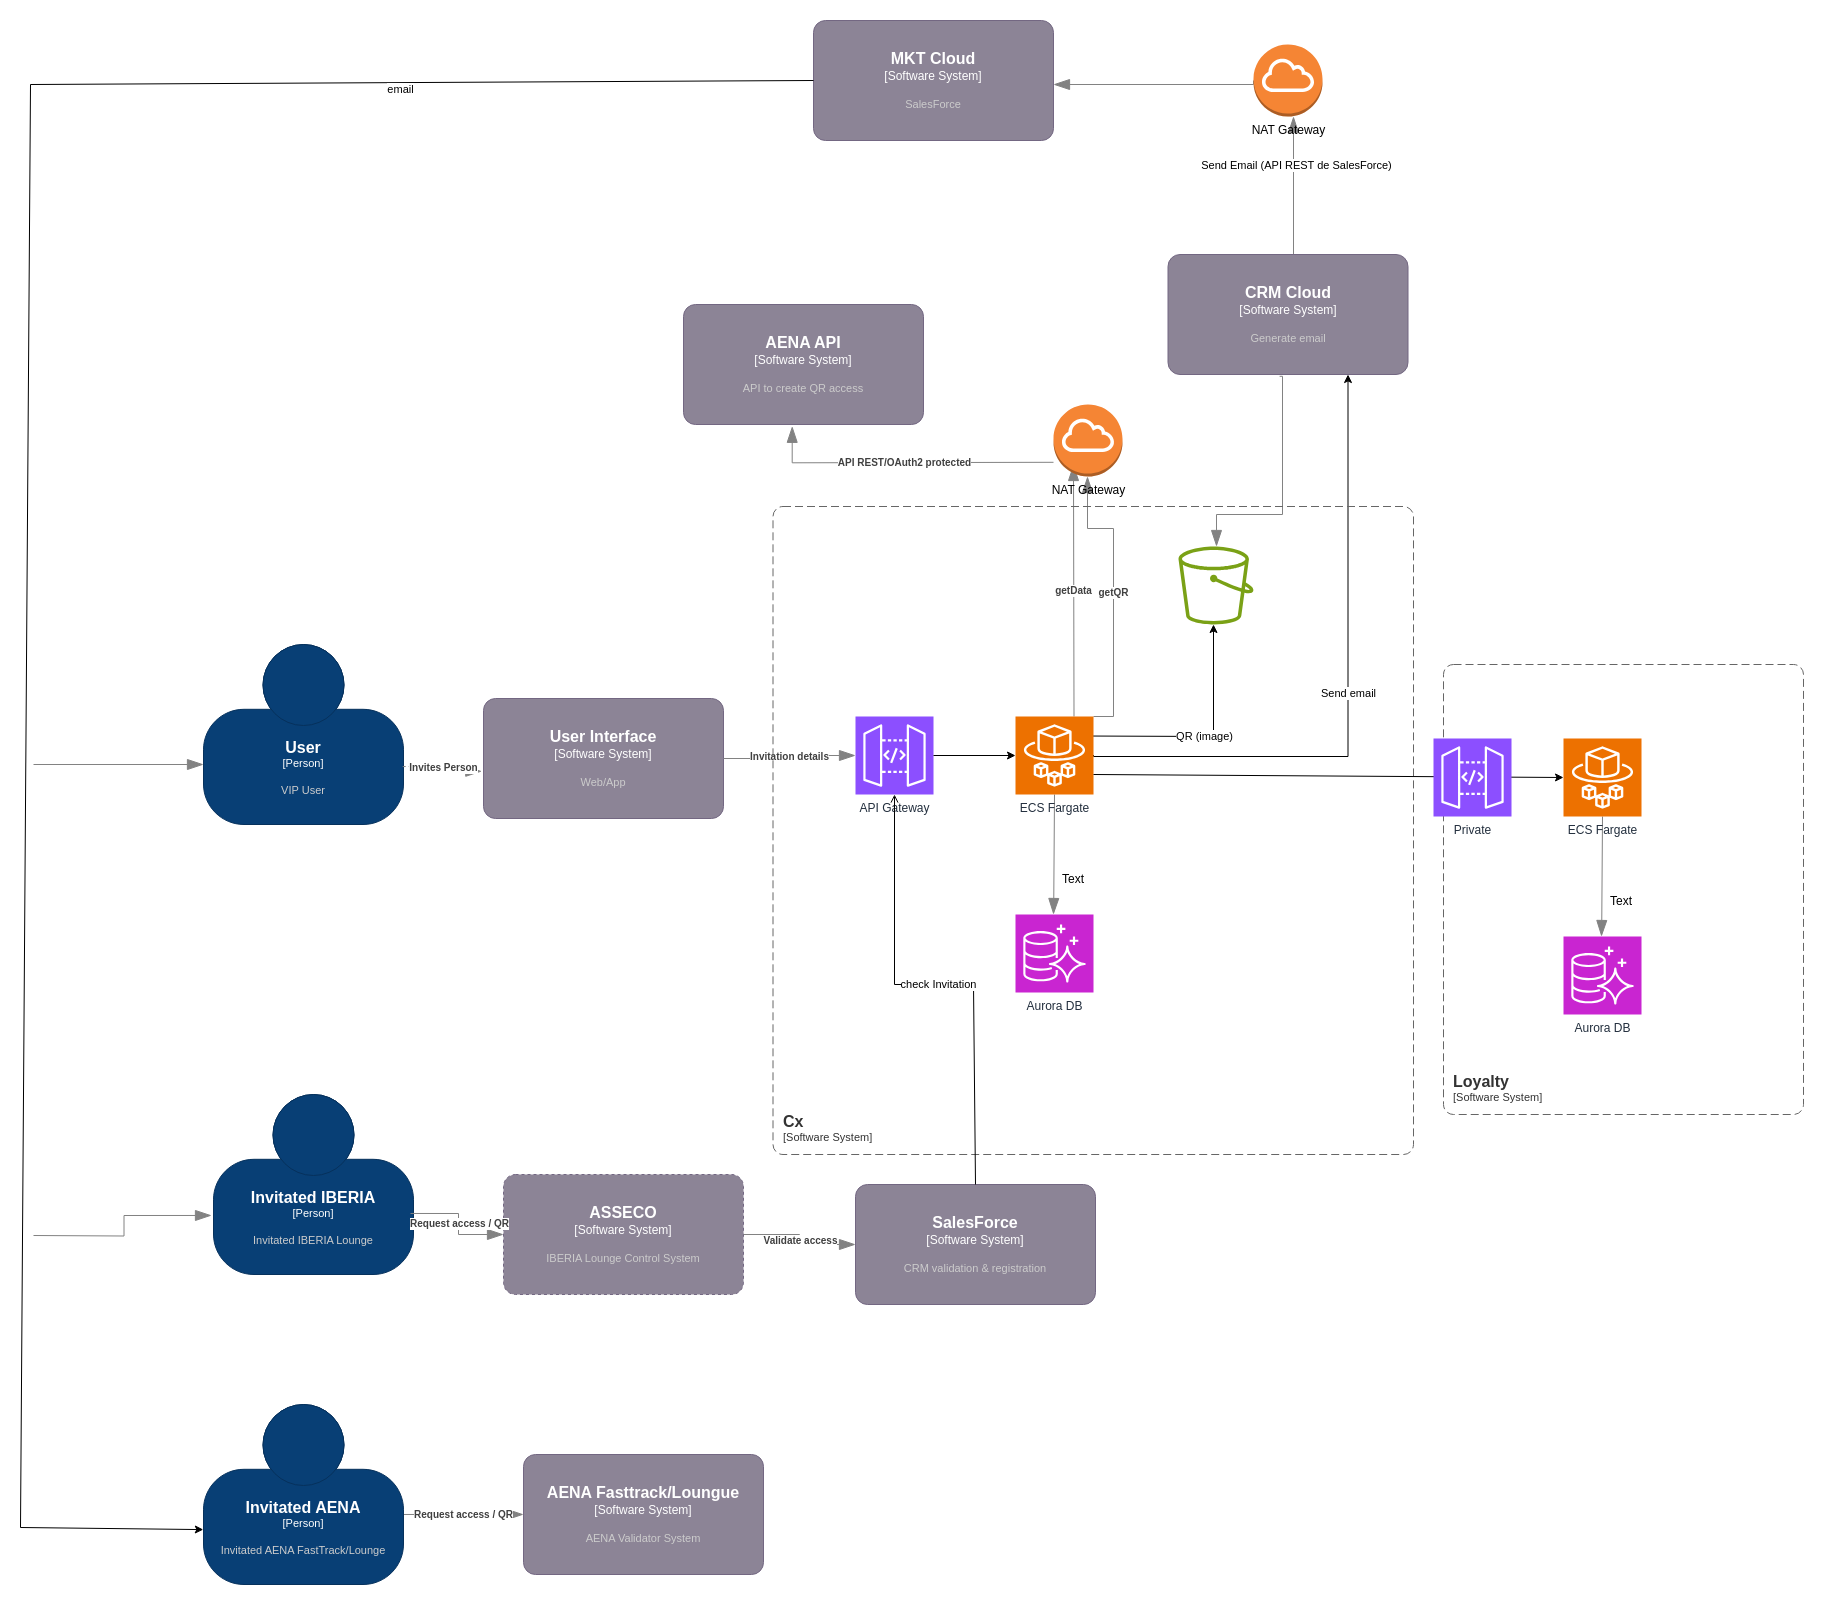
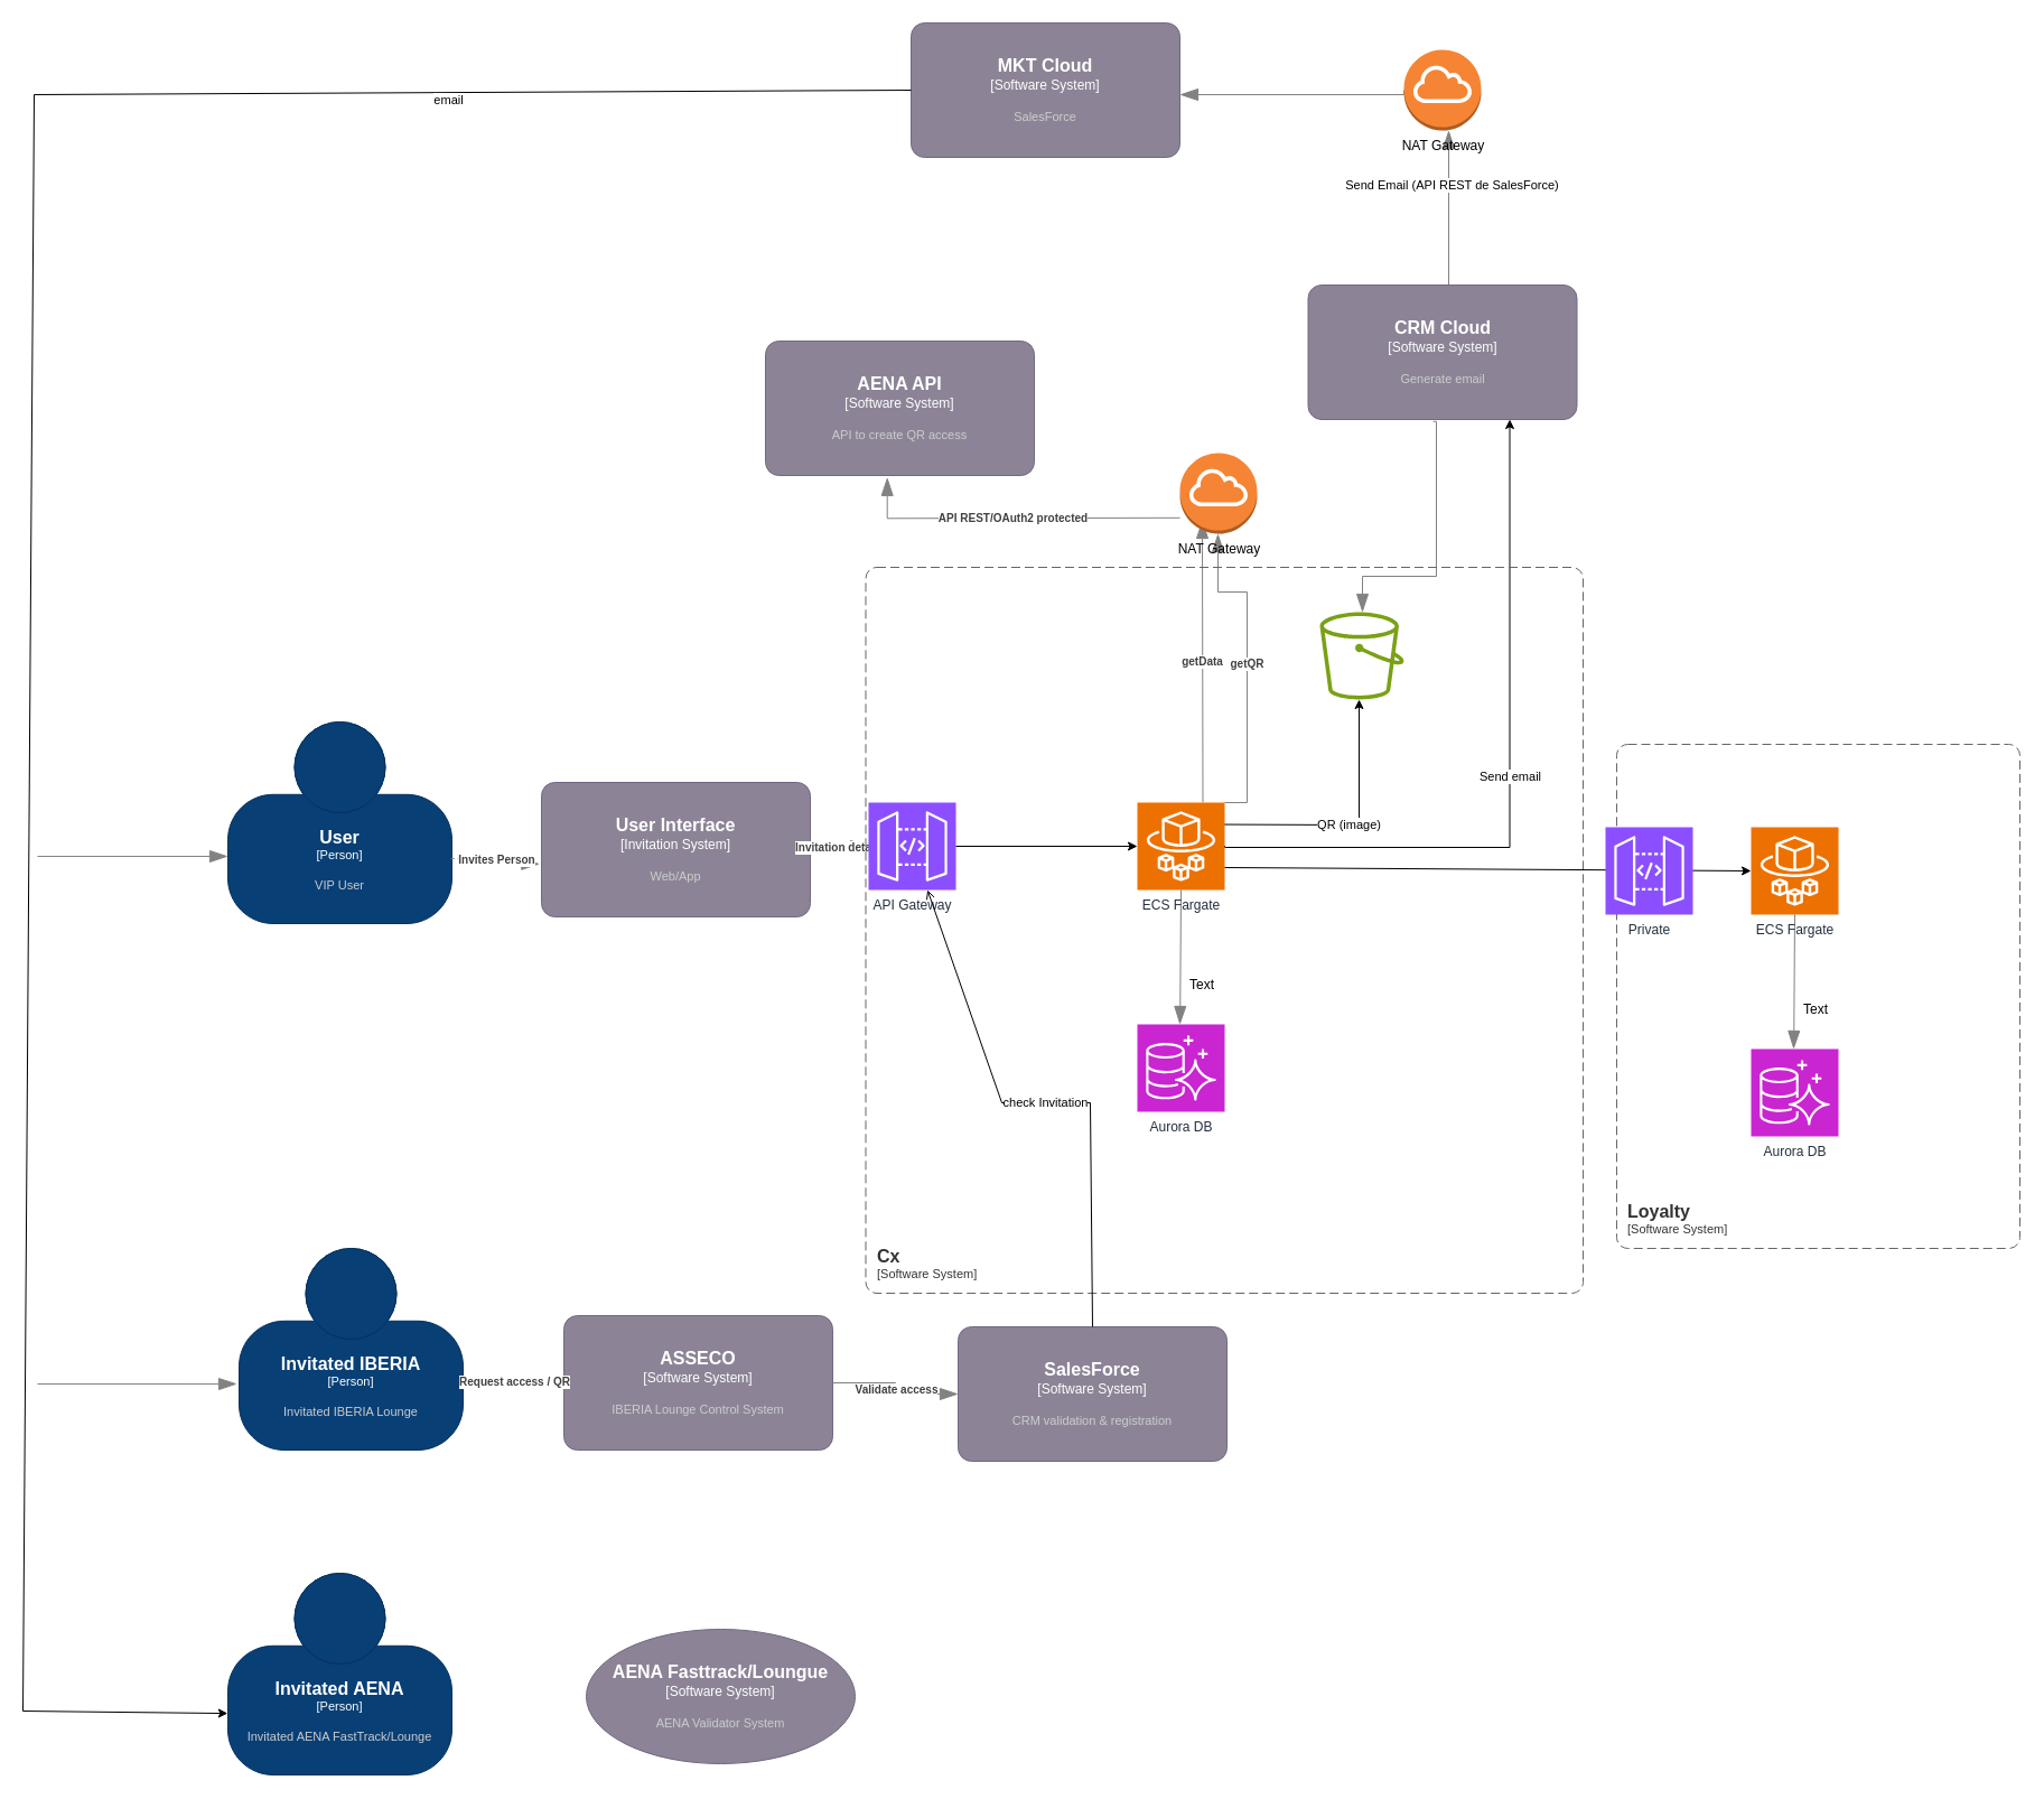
- <mxCell id="16" value="API Gateway" style="sketch=0;points=[[0,0,0],[0.25,0,0],[0.5,0,0],[0.75,0,0],[1,0,0],[0,1,0],[0.25,1,0],[0.5,1,0],[0.75,1,0],[1,1,0],[0,0.25,0],[0,0.5,0],[0,0.75,0],[1,0.25,0],[1,0.5,0],[1,0.75,0]];outlineConnect=0;fontColor=#232F3E;fillColor=#8C4FFF;strokeColor=#ffffff;dashed=0;verticalLabelPosition=bottom;verticalAlign=top;align=center;html=1;fontSize=12;fontStyle=0;aspect=fixed;shape=mxgraph.aws4.resourceIcon;resIcon=mxgraph.aws4.api_gateway;" parent="1" vertex="1"><mxGeometry x="855" y="716" width="78" height="78" as="geometry" /></mxCell>
+ <mxCell id="16" value="API Gateway" style="sketch=0;points=[[0,0,0],[0.25,0,0],[0.5,0,0],[0.75,0,0],[1,0,0],[0,1,0],[0.25,1,0],[0.5,1,0],[0.75,1,0],[1,1,0],[0,0.25,0],[0,0.5,0],[0,0.75,0],[1,0.25,0],[1,0.5,0],[1,0.75,0]];outlineConnect=0;fontColor=#232F3E;fillColor=#8C4FFF;strokeColor=#ffffff;dashed=0;verticalLabelPosition=bottom;verticalAlign=top;align=center;html=1;fontSize=12;fontStyle=0;aspect=fixed;shape=mxgraph.aws4.resourceIcon;resIcon=mxgraph.aws4.api_gateway;" parent="1" vertex="1"><mxGeometry x="775" y="716" width="78" height="78" as="geometry" /></mxCell>
- <mxCell id="3" value="&lt;font style=&quot;font-size: 16px&quot;&gt;&lt;b&gt;User Interface&lt;/b&gt;&lt;/font&gt;&lt;div&gt;[Software System]&lt;/div&gt;&lt;br&gt;&lt;div&gt;&lt;font style=&quot;font-size: 11px&quot;&gt;&lt;font color=&quot;#cccccc&quot;&gt;Web/App&lt;/font&gt;&lt;/div&gt;" style="rounded=1;whiteSpace=wrap;html=1;labelBackgroundColor=none;fillColor=#8C8496;fontColor=#ffffff;align=center;arcSize=10;strokeColor=#736782;metaEdit=1;resizable=0;points=[[0.25,0,0],[0.5,0,0],[0.75,0,0],[1,0.25,0],[1,0.5,0],[1,0.75,0],[0.75,1,0],[0.5,1,0],[0.25,1,0],[0,0.75,0],[0,0.5,0],[0,0.25,0]];" parent="1" vertex="1"><mxGeometry x="483" y="698" width="240" height="120" as="geometry" /></mxCell>
+ <mxCell id="3" value="&lt;font style=&quot;font-size: 16px&quot;&gt;&lt;b&gt;User Interface&lt;/b&gt;&lt;/font&gt;&lt;div&gt;[Invitation System]&lt;/div&gt;&lt;br&gt;&lt;div&gt;&lt;font style=&quot;font-size: 11px&quot;&gt;&lt;font color=&quot;#cccccc&quot;&gt;Web/App&lt;/font&gt;&lt;/div&gt;" style="rounded=1;whiteSpace=wrap;html=1;labelBackgroundColor=none;fillColor=#8C8496;fontColor=#ffffff;align=center;arcSize=10;strokeColor=#736782;metaEdit=1;resizable=0;points=[[0.25,0,0],[0.5,0,0],[0.75,0,0],[1,0.25,0],[1,0.5,0],[1,0.75,0],[0.75,1,0],[0.5,1,0],[0.25,1,0],[0,0.75,0],[0,0.5,0],[0,0.25,0]];" parent="1" vertex="1"><mxGeometry x="483" y="698" width="240" height="120" as="geometry" /></mxCell>
- <mxCell id="9" value="&lt;font style=&quot;font-size: 16px&quot;&gt;&lt;b&gt;Invitated IBERIA&#10;&lt;/b&gt;&lt;/font&gt;&lt;div&gt;[Person]&lt;/div&gt;&lt;br&gt;&lt;div&gt;&lt;font style=&quot;font-size: 11px&quot;&gt;&lt;font color=&quot;#cccccc&quot;&gt;Invitated IBERIA Lounge&lt;/font&gt;&lt;/div&gt;" style="html=1;fontSize=11;dashed=0;whiteSpace=wrap;fillColor=#083F75;strokeColor=#06315C;fontColor=#ffffff;shape=mxgraph.c4.person2;align=center;metaEdit=1;points=[[0.5,0,0],[1,0.5,0],[1,0.75,0],[0.75,1,0],[0.5,1,0],[0.25,1,0],[0,0.75,0],[0,0.5,0]];resizable=0;" parent="1" vertex="1"><mxGeometry x="213" y="1094" width="200" height="180" as="geometry" /></mxCell>
+ <mxCell id="9" value="&lt;font style=&quot;font-size: 16px&quot;&gt;&lt;b&gt;Invitated IBERIA&#10;&lt;/b&gt;&lt;/font&gt;&lt;div&gt;[Person]&lt;/div&gt;&lt;br&gt;&lt;div&gt;&lt;font style=&quot;font-size: 11px&quot;&gt;&lt;font color=&quot;#cccccc&quot;&gt;Invitated IBERIA Lounge&lt;/font&gt;&lt;/div&gt;" style="html=1;fontSize=11;dashed=0;whiteSpace=wrap;fillColor=#083F75;strokeColor=#06315C;fontColor=#ffffff;shape=mxgraph.c4.person2;align=center;metaEdit=1;points=[[0.5,0,0],[1,0.5,0],[1,0.75,0],[0.75,1,0],[0.5,1,0],[0.25,1,0],[0,0.75,0],[0,0.5,0]];resizable=0;" parent="1" vertex="1"><mxGeometry x="213" y="1114" width="200" height="180" as="geometry" /></mxCell>
- <mxCell id="11" value="&lt;font style=&quot;font-size: 16px&quot;&gt;&lt;b&gt;ASSECO&lt;/b&gt;&lt;/font&gt;&lt;div&gt;[Software System]&lt;/div&gt;&lt;br&gt;&lt;div&gt;&lt;font style=&quot;font-size: 11px&quot;&gt;&lt;font color=&quot;#cccccc&quot;&gt;IBERIA Lounge Control System&lt;/font&gt;&lt;/div&gt;" style="rounded=1;whiteSpace=wrap;html=1;labelBackgroundColor=none;fillColor=#8C8496;fontColor=#ffffff;align=center;arcSize=10;strokeColor=#736782;metaEdit=1;resizable=0;points=[[0.25,0,0],[0.5,0,0],[0.75,0,0],[1,0.25,0],[1,0.5,0],[1,0.75,0],[0.75,1,0],[0.5,1,0],[0.25,1,0],[0,0.75,0],[0,0.5,0],[0,0.25,0]];dashed=1;" parent="1" vertex="1"><mxGeometry x="503" y="1174" width="240" height="120" as="geometry" /></mxCell>
+ <mxCell id="11" value="&lt;font style=&quot;font-size: 16px&quot;&gt;&lt;b&gt;ASSECO&lt;/b&gt;&lt;/font&gt;&lt;div&gt;[Software System]&lt;/div&gt;&lt;br&gt;&lt;div&gt;&lt;font style=&quot;font-size: 11px&quot;&gt;&lt;font color=&quot;#cccccc&quot;&gt;IBERIA Lounge Control System&lt;/font&gt;&lt;/div&gt;" style="rounded=1;whiteSpace=wrap;html=1;labelBackgroundColor=none;fillColor=#8C8496;fontColor=#ffffff;align=center;arcSize=10;strokeColor=#736782;metaEdit=1;resizable=0;points=[[0.25,0,0],[0.5,0,0],[0.75,0,0],[1,0.25,0],[1,0.5,0],[1,0.75,0],[0.75,1,0],[0.5,1,0],[0.25,1,0],[0,0.75,0],[0,0.5,0],[0,0.25,0]];" parent="1" vertex="1"><mxGeometry x="503" y="1174" width="240" height="120" as="geometry" /></mxCell>
- <mxCell id="8" value="&lt;div style=&quot;text-align: left&quot;&gt;&lt;div style=&quot;text-align: center&quot;&gt;&lt;b&gt;Request access / QR&lt;/b&gt;&lt;/div&gt;" style="endArrow=blockThin;html=1;fontSize=10;fontColor=#404040;strokeWidth=1;endFill=1;strokeColor=#828282;elbow=vertical;metaEdit=1;endSize=14;startSize=14;jumpStyle=arc;jumpSize=16;rounded=0;edgeStyle=orthogonalEdgeStyle;exitX=1;exitY=0.611;exitDx=0;exitDy=0;exitPerimeter=0;" parent="1" source="10" target="7" edge="1"><mxGeometry width="240" relative="1" as="geometry"><mxPoint x="493.8" y="667.94" as="sourcePoint" /><mxPoint x="683" y="884" as="targetPoint" /></mxGeometry></mxCell>
- <mxCell id="7" value="&lt;font style=&quot;font-size: 16px&quot;&gt;&lt;b&gt;AENA Fasttrack/Loungue&lt;/b&gt;&lt;/font&gt;&lt;div&gt;[Software System]&lt;/div&gt;&lt;br&gt;&lt;div&gt;&lt;font style=&quot;font-size: 11px&quot;&gt;&lt;font color=&quot;#cccccc&quot;&gt;AENA Validator System&lt;/font&gt;&lt;/div&gt;" style="rounded=1;whiteSpace=wrap;html=1;labelBackgroundColor=none;fillColor=#8C8496;fontColor=#ffffff;align=center;arcSize=10;strokeColor=#736782;metaEdit=1;resizable=0;points=[[0.25,0,0],[0.5,0,0],[0.75,0,0],[1,0.25,0],[1,0.5,0],[1,0.75,0],[0.75,1,0],[0.5,1,0],[0.25,1,0],[0,0.75,0],[0,0.5,0],[0,0.25,0]];" parent="1" vertex="1"><mxGeometry x="523" y="1454" width="240" height="120" as="geometry" /></mxCell>
+ <mxCell id="7" value="&lt;font style=&quot;font-size: 16px&quot;&gt;&lt;b&gt;AENA Fasttrack/Loungue&lt;/b&gt;&lt;/font&gt;&lt;div&gt;[Software System]&lt;/div&gt;&lt;br&gt;&lt;div&gt;&lt;font style=&quot;font-size: 11px&quot;&gt;&lt;font color=&quot;#cccccc&quot;&gt;AENA Validator System&lt;/font&gt;&lt;/div&gt;" style="ellipse;whiteSpace=wrap;html=1;labelBackgroundColor=none;fillColor=#8C8496;fontColor=#ffffff;align=center;arcSize=10;strokeColor=#736782;metaEdit=1;resizable=0;points=[[0.25,0,0],[0.5,0,0],[0.75,0,0],[1,0.25,0],[1,0.5,0],[1,0.75,0],[0.75,1,0],[0.5,1,0],[0.25,1,0],[0,0.75,0],[0,0.5,0],[0,0.25,0]];" parent="1" vertex="1"><mxGeometry x="523" y="1454" width="240" height="120" as="geometry" /></mxCell>
